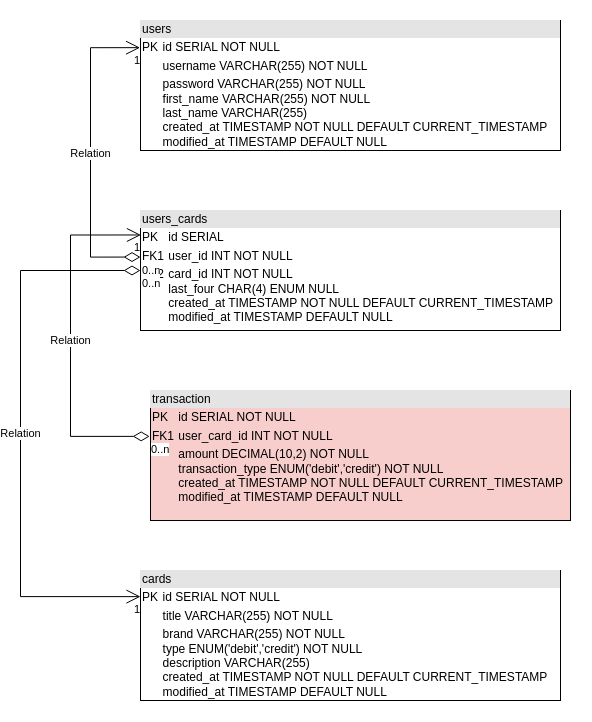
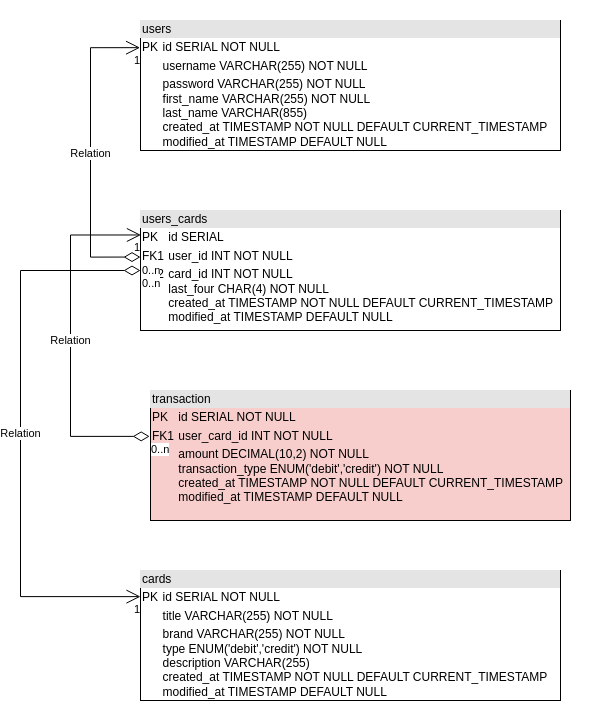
- <mxCell id="2" value="&lt;div style=&quot;box-sizing:border-box;width:100%;background:#e4e4e4;padding:2px;&quot;&gt;users&lt;/div&gt;&lt;table style=&quot;width:100%;font-size:1em;&quot; cellpadding=&quot;2&quot; cellspacing=&quot;0&quot;&gt;&lt;tbody&gt;&lt;tr&gt;&lt;td&gt;PK&lt;/td&gt;&lt;td&gt;id SERIAL NOT NULL&lt;/td&gt;&lt;/tr&gt;&lt;tr&gt;&lt;td&gt;&lt;br&gt;&lt;/td&gt;&lt;td&gt;username VARCHAR(255) NOT NULL&lt;/td&gt;&lt;/tr&gt;&lt;tr&gt;&lt;td&gt;&lt;br&gt;&lt;br&gt;&lt;br&gt;&lt;/td&gt;&lt;td&gt;password VARCHAR(255) NOT NULL&lt;br&gt;first_name VARCHAR(255) NOT NULL&lt;br&gt;last_name VARCHAR(255)&lt;br&gt;created_at TIMESTAMP NOT NULL DEFAULT CURRENT_TIMESTAMP&lt;br&gt;modified_at TIMESTAMP DEFAULT NULL&lt;/td&gt;&lt;/tr&gt;&lt;/tbody&gt;&lt;/table&gt;" style="verticalAlign=top;align=left;overflow=fill;html=1;whiteSpace=wrap;" vertex="1" parent="1"><mxGeometry x="140" y="20" width="420" height="130" as="geometry" /></mxCell>
+ <mxCell id="2" value="&lt;div style=&quot;box-sizing:border-box;width:100%;background:#e4e4e4;padding:2px;&quot;&gt;users&lt;/div&gt;&lt;table style=&quot;width:100%;font-size:1em;&quot; cellpadding=&quot;2&quot; cellspacing=&quot;0&quot;&gt;&lt;tbody&gt;&lt;tr&gt;&lt;td&gt;PK&lt;/td&gt;&lt;td&gt;id SERIAL NOT NULL&lt;/td&gt;&lt;/tr&gt;&lt;tr&gt;&lt;td&gt;&lt;br&gt;&lt;/td&gt;&lt;td&gt;username VARCHAR(255) NOT NULL&lt;/td&gt;&lt;/tr&gt;&lt;tr&gt;&lt;td&gt;&lt;br&gt;&lt;br&gt;&lt;br&gt;&lt;/td&gt;&lt;td&gt;password VARCHAR(255) NOT NULL&lt;br&gt;first_name VARCHAR(255) NOT NULL&lt;br&gt;last_name VARCHAR(855)&lt;br&gt;created_at TIMESTAMP NOT NULL DEFAULT CURRENT_TIMESTAMP&lt;br&gt;modified_at TIMESTAMP DEFAULT NULL&lt;/td&gt;&lt;/tr&gt;&lt;/tbody&gt;&lt;/table&gt;" style="verticalAlign=top;align=left;overflow=fill;html=1;whiteSpace=wrap;" vertex="1" parent="1"><mxGeometry x="140" y="20" width="420" height="130" as="geometry" /></mxCell>
- <mxCell id="3" value="&lt;div style=&quot;box-sizing:border-box;width:100%;background:#e4e4e4;padding:2px;&quot;&gt;users_cards&lt;/div&gt;&lt;table style=&quot;width:100%;font-size:1em;&quot; cellpadding=&quot;2&quot; cellspacing=&quot;0&quot;&gt;&lt;tbody&gt;&lt;tr&gt;&lt;td&gt;PK&lt;/td&gt;&lt;td&gt;id SERIAL&lt;/td&gt;&lt;/tr&gt;&lt;tr&gt;&lt;td&gt;FK1&lt;/td&gt;&lt;td&gt;user_id INT NOT NULL&lt;/td&gt;&lt;/tr&gt;&lt;tr&gt;&lt;td&gt;FK2&lt;br&gt;&lt;br&gt;&lt;br&gt;&lt;br&gt;&lt;/td&gt;&lt;td&gt;card_id INT NOT NULL&lt;br&gt;last_four CHAR(4) ENUM NULL&lt;br&gt;created_at TIMESTAMP NOT NULL DEFAULT CURRENT_TIMESTAMP&lt;br&gt;modified_at TIMESTAMP DEFAULT NULL&lt;/td&gt;&lt;/tr&gt;&lt;/tbody&gt;&lt;/table&gt;" style="verticalAlign=top;align=left;overflow=fill;html=1;whiteSpace=wrap;" vertex="1" parent="1"><mxGeometry x="140" y="210" width="420" height="120" as="geometry" /></mxCell>
+ <mxCell id="3" value="&lt;div style=&quot;box-sizing:border-box;width:100%;background:#e4e4e4;padding:2px;&quot;&gt;users_cards&lt;/div&gt;&lt;table style=&quot;width:100%;font-size:1em;&quot; cellpadding=&quot;2&quot; cellspacing=&quot;0&quot;&gt;&lt;tbody&gt;&lt;tr&gt;&lt;td&gt;PK&lt;/td&gt;&lt;td&gt;id SERIAL&lt;/td&gt;&lt;/tr&gt;&lt;tr&gt;&lt;td&gt;FK1&lt;/td&gt;&lt;td&gt;user_id INT NOT NULL&lt;/td&gt;&lt;/tr&gt;&lt;tr&gt;&lt;td&gt;FK2&lt;br&gt;&lt;br&gt;&lt;br&gt;&lt;br&gt;&lt;/td&gt;&lt;td&gt;card_id INT NOT NULL&lt;br&gt;last_four CHAR(4) NOT NULL&lt;br&gt;created_at TIMESTAMP NOT NULL DEFAULT CURRENT_TIMESTAMP&lt;br&gt;modified_at TIMESTAMP DEFAULT NULL&lt;/td&gt;&lt;/tr&gt;&lt;/tbody&gt;&lt;/table&gt;" style="verticalAlign=top;align=left;overflow=fill;html=1;whiteSpace=wrap;" vertex="1" parent="1"><mxGeometry x="140" y="210" width="420" height="120" as="geometry" /></mxCell>
